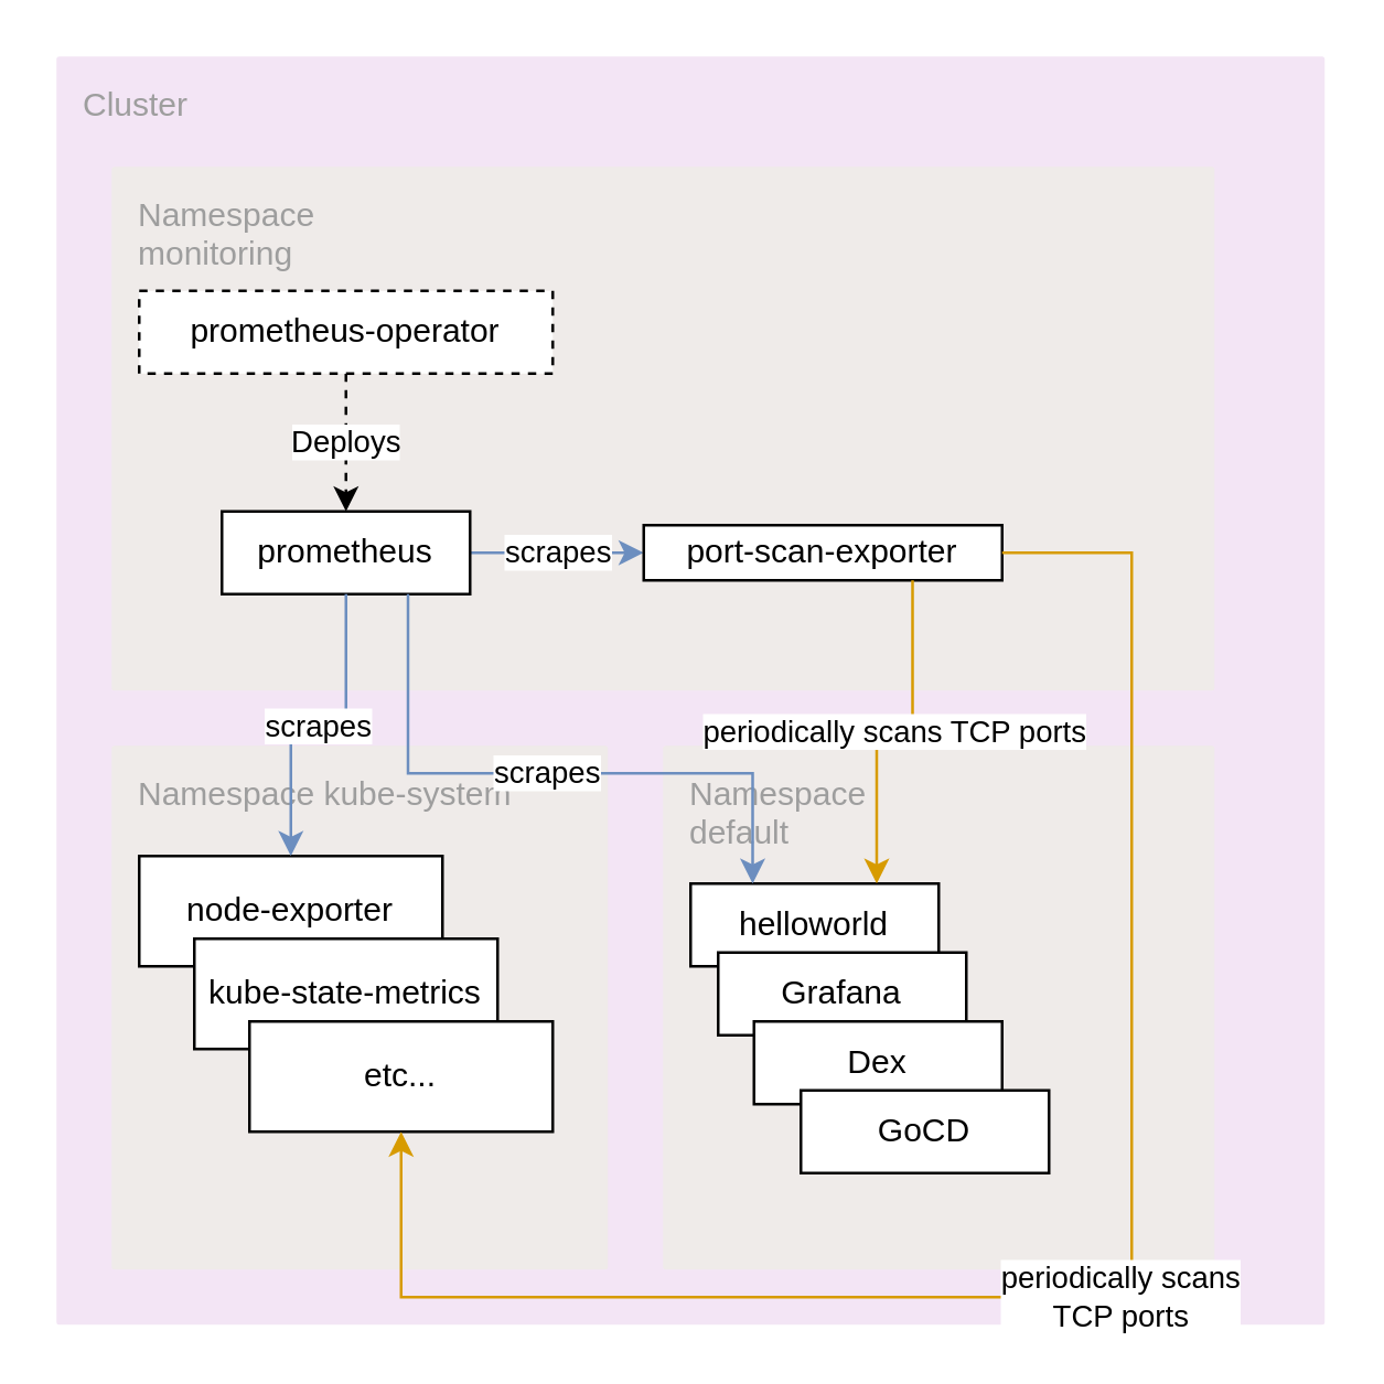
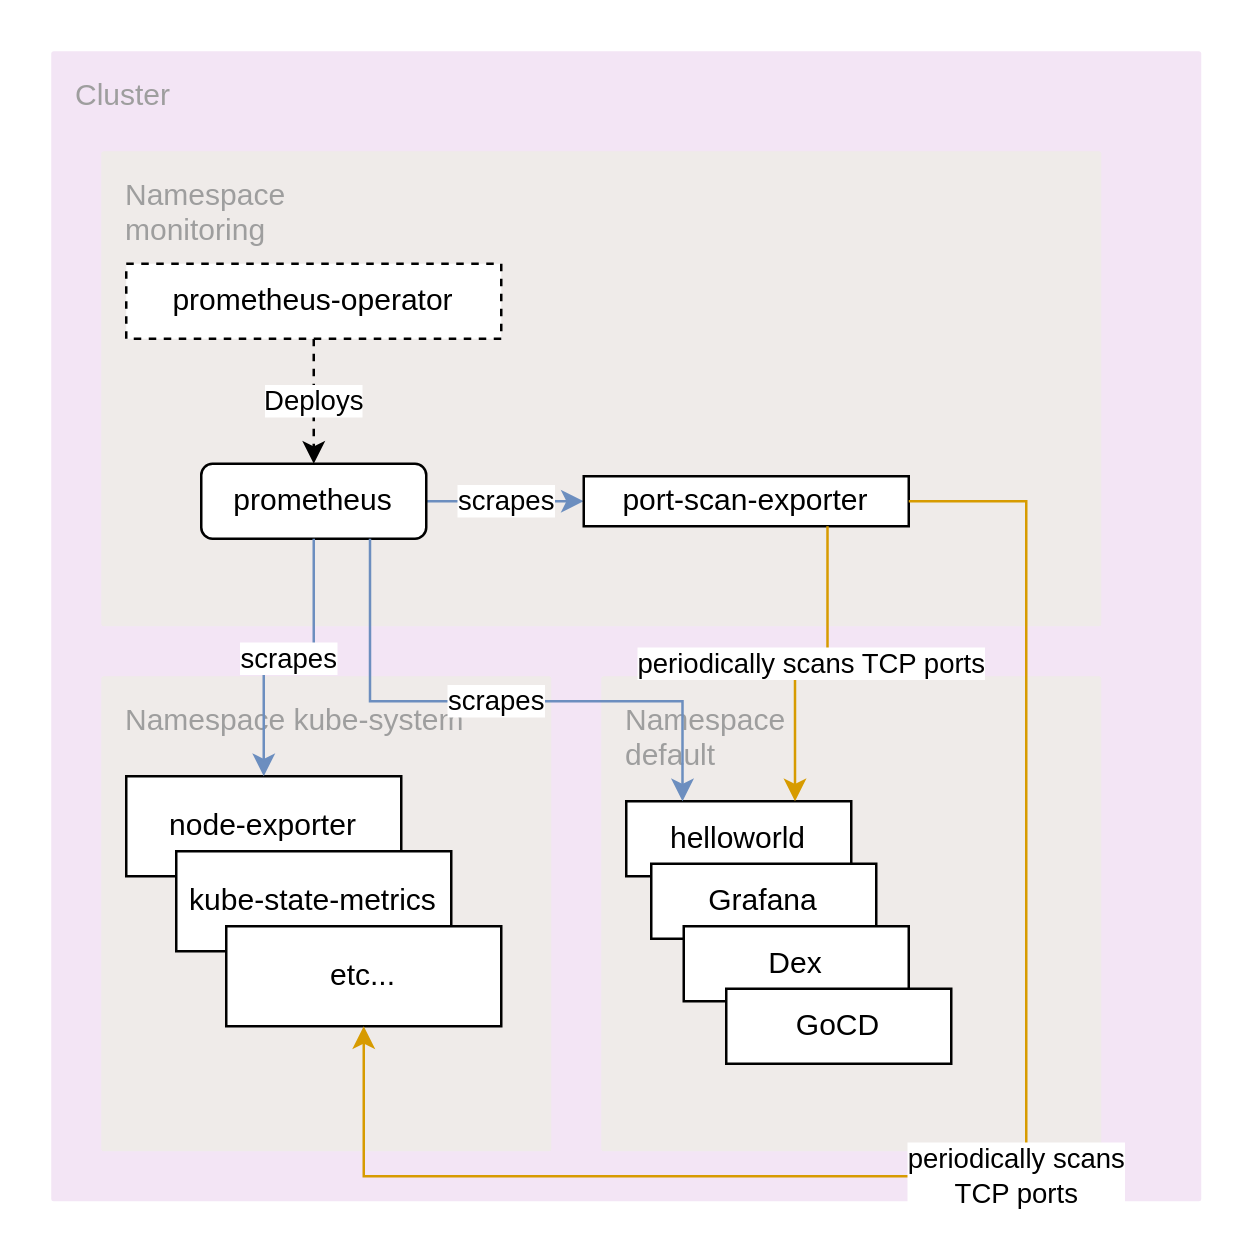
- <mxCell id="7" value="prometheus" style="rounded=0;whiteSpace=wrap;html=1;" vertex="1" parent="1"><mxGeometry x="80" y="185" width="90" height="30" as="geometry" /></mxCell>
+ <mxCell id="7" value="prometheus" style="whiteSpace=wrap;html=1;rounded=1;" vertex="1" parent="1"><mxGeometry x="80" y="185" width="90" height="30" as="geometry" /></mxCell>
